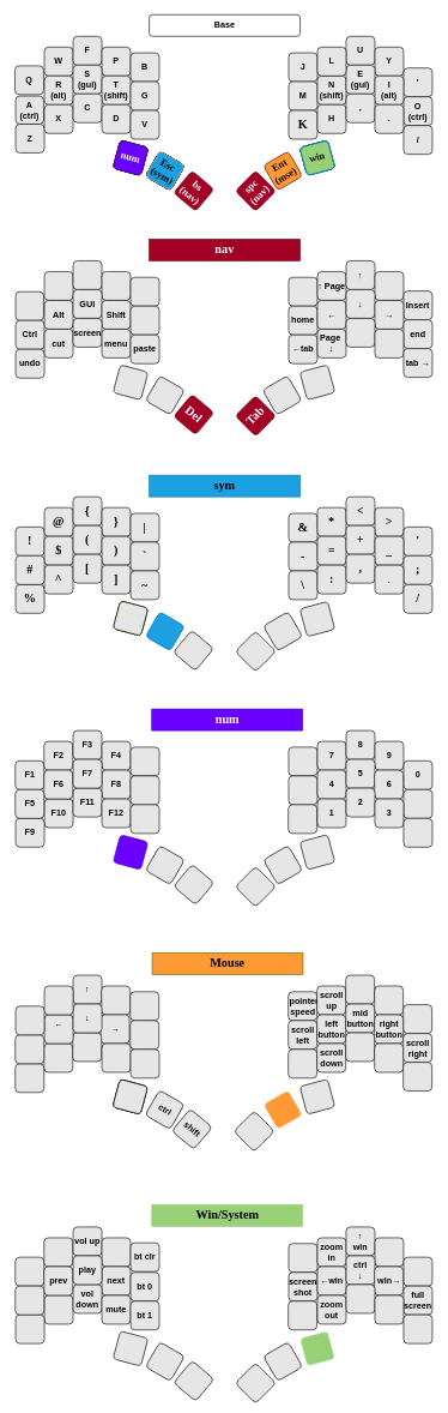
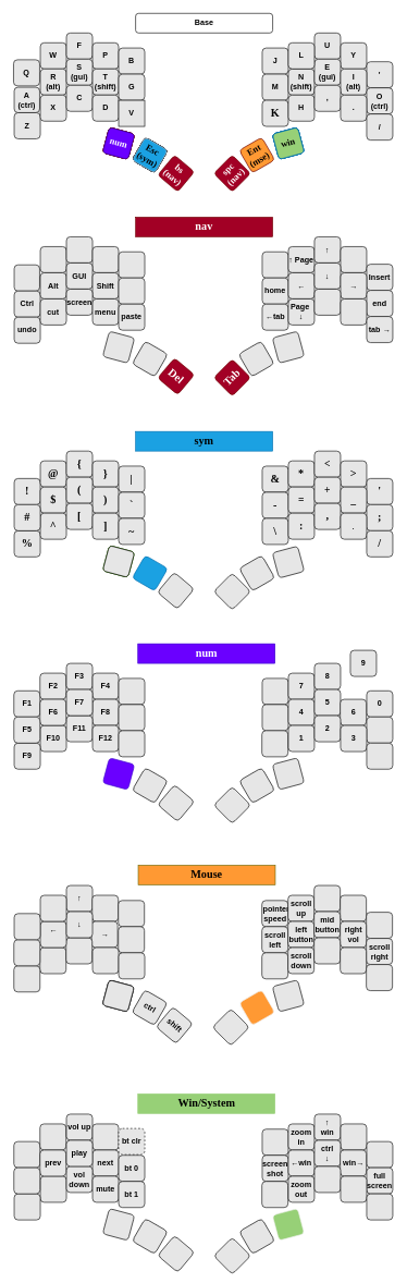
- <mxCell id="15" value="V" style="whiteSpace=wrap;html=1;aspect=fixed;fillColor=#E6E6E6;rounded=1;fontStyle=1" parent="1" vertex="1"><mxGeometry x="181" y="153" width="40" height="40" as="geometry" /></mxCell>
+ <mxCell id="15" value="V" style="whiteSpace=wrap;html=1;aspect=fixed;fillColor=#E6E6E6;fontStyle=1;rounded=0;" parent="1" vertex="1"><mxGeometry x="181" y="153" width="40" height="40" as="geometry" /></mxCell>
- <mxCell id="119" value="9" style="whiteSpace=wrap;html=1;aspect=fixed;fillColor=#E6E6E6;rounded=1;fontStyle=1" parent="1" vertex="1"><mxGeometry x="521" y="1030" width="40" height="40" as="geometry" /></mxCell>
+ <mxCell id="119" value="9" style="whiteSpace=wrap;html=1;aspect=fixed;fillColor=#E6E6E6;rounded=1;fontStyle=1" parent="1" vertex="1"><mxGeometry x="536" y="995" width="40" height="40" as="geometry" /></mxCell>
- <mxCell id="178" value="right button" style="whiteSpace=wrap;html=1;aspect=fixed;fillColor=#E6E6E6;rounded=1;fontStyle=1" parent="1" vertex="1"><mxGeometry x="520.5" y="1410" width="40" height="40" as="geometry" /></mxCell>
+ <mxCell id="178" value="right vol" style="whiteSpace=wrap;html=1;aspect=fixed;fillColor=#E6E6E6;rounded=1;fontStyle=1" parent="1" vertex="1"><mxGeometry x="520.5" y="1410" width="40" height="40" as="geometry" /></mxCell>
- <mxCell id="215" value="bt clr" style="whiteSpace=wrap;html=1;aspect=fixed;fillColor=#E6E6E6;rounded=1;fontStyle=1" parent="1" vertex="1"><mxGeometry x="181" y="1727" width="40" height="40" as="geometry" /></mxCell>
+ <mxCell id="215" value="bt clr" style="whiteSpace=wrap;html=1;aspect=fixed;fillColor=#E6E6E6;rounded=1;fontStyle=1;dashed=1;" parent="1" vertex="1"><mxGeometry x="181" y="1727" width="40" height="40" as="geometry" /></mxCell>
